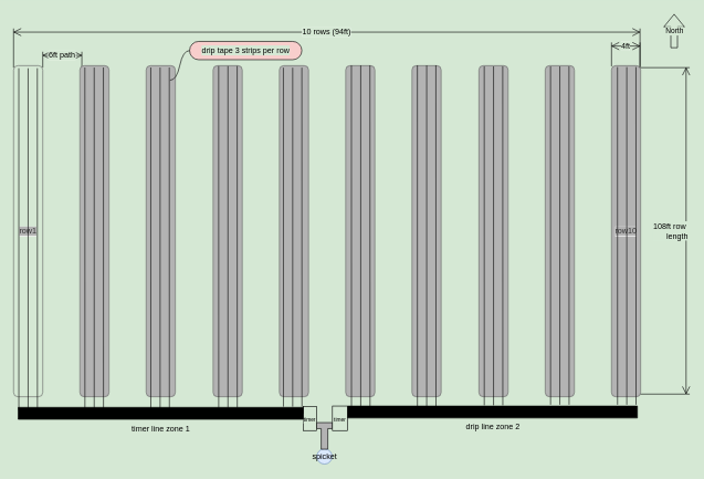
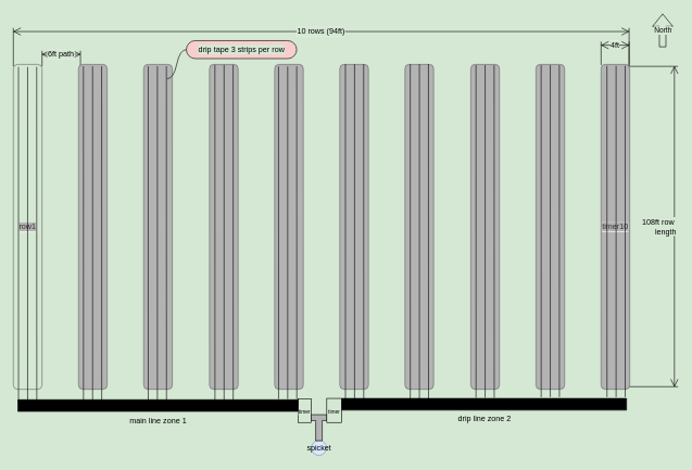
- <mxCell id="18" value="&lt;span style=&quot;background-color: rgb(179 , 179 , 179)&quot;&gt;row10&lt;/span&gt;" style="rounded=1;whiteSpace=wrap;html=1;flipH=1;fillColor=#B3B3B3;labelBackgroundColor=#ffffff;strokeColor=#666666;fontColor=#333333;" vertex="1" parent="1"><mxGeometry x="921.933" y="98" width="44" height="499" as="geometry" /></mxCell>
+ <mxCell id="18" value="&lt;span style=&quot;background-color: rgb(179 , 179 , 179)&quot;&gt;timer10&lt;/span&gt;" style="rounded=1;whiteSpace=wrap;html=1;flipH=1;fillColor=#B3B3B3;labelBackgroundColor=#ffffff;strokeColor=#666666;fontColor=#333333;" vertex="1" parent="1"><mxGeometry x="921.933" y="98" width="44" height="499" as="geometry" /></mxCell>
- <mxCell id="70" value="&lt;font color=&quot;#000000&quot;&gt;timer line zone 1&lt;/font&gt;" style="verticalLabelPosition=bottom;verticalAlign=top;html=1;shape=mxgraph.basic.rect;fillColor=#000000;fillColor2=none;strokeColor=#000000;strokeWidth=1;size=20;indent=5;labelBackgroundColor=#D5E8D4;fontColor=#FFFFFF;" vertex="1" parent="1"><mxGeometry x="27" y="613" width="430" height="18" as="geometry" /></mxCell>
+ <mxCell id="70" value="&lt;font color=&quot;#000000&quot;&gt;main line zone 1&lt;/font&gt;" style="verticalLabelPosition=bottom;verticalAlign=top;html=1;shape=mxgraph.basic.rect;fillColor=#000000;fillColor2=none;strokeColor=#000000;strokeWidth=1;size=20;indent=5;labelBackgroundColor=#D5E8D4;fontColor=#FFFFFF;" vertex="1" parent="1"><mxGeometry x="27" y="613" width="430" height="18" as="geometry" /></mxCell>
